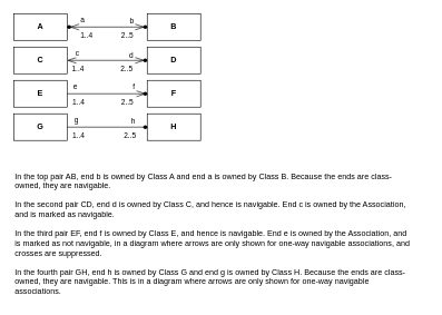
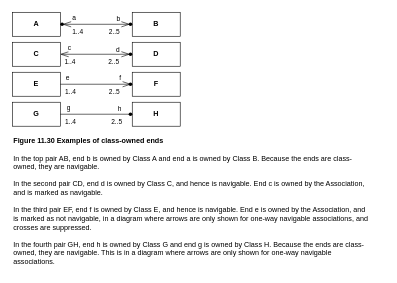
+ <mxCell id="30" value="&lt;b&gt;Figure 11.30 Examples of class-owned ends&lt;/b&gt;" style="text;html=1;align=left;verticalAlign=middle;resizable=0;points=[];autosize=1;strokeColor=none;fillColor=none;" vertex="1" parent="1"><mxGeometry x="20" y="220" width="270" height="30" as="geometry" /></mxCell>
